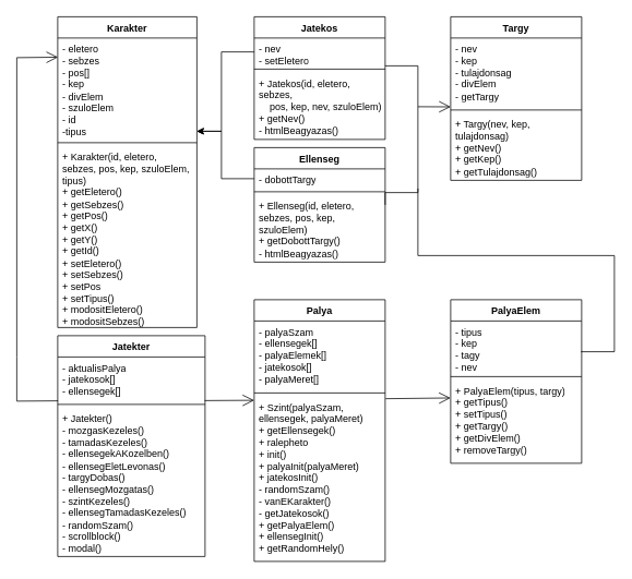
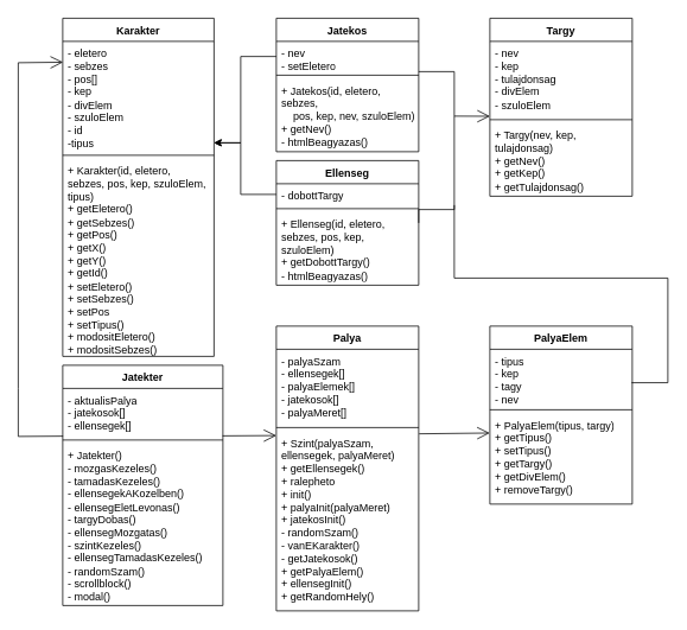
- <mxCell id="3" value="- nev&lt;br&gt;- kep&lt;br&gt;- tulajdonsag&lt;br&gt;- divElem&lt;br&gt;- getTargy" style="text;strokeColor=none;fillColor=none;align=left;verticalAlign=top;spacingLeft=4;spacingRight=4;overflow=hidden;rotatable=0;points=[[0,0.5],[1,0.5]];portConstraint=eastwest;whiteSpace=wrap;html=1;" parent="2" vertex="1"><mxGeometry y="26" width="160" height="84" as="geometry" /></mxCell>
+ <mxCell id="3" value="- nev&lt;br&gt;- kep&lt;br&gt;- tulajdonsag&lt;br&gt;- divElem&lt;br&gt;- szuloElem" style="text;strokeColor=none;fillColor=none;align=left;verticalAlign=top;spacingLeft=4;spacingRight=4;overflow=hidden;rotatable=0;points=[[0,0.5],[1,0.5]];portConstraint=eastwest;whiteSpace=wrap;html=1;" parent="2" vertex="1"><mxGeometry y="26" width="160" height="84" as="geometry" /></mxCell>
